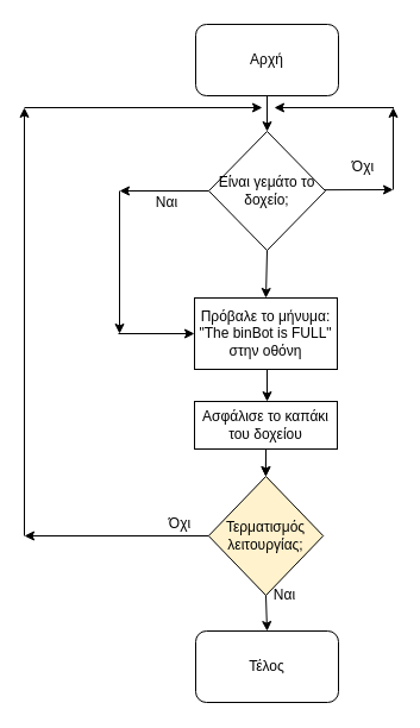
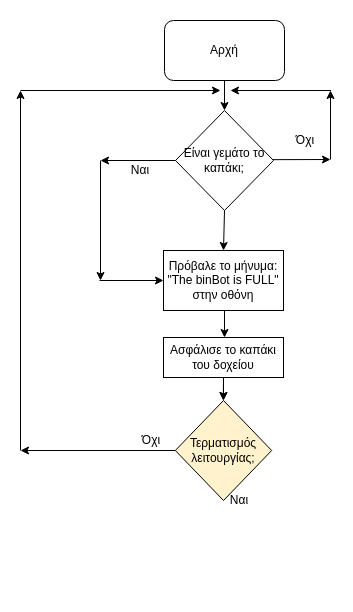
- <mxCell id="4" value="&lt;font style=&quot;font-size: 12px&quot;&gt;Είναι γεμάτο το δοχείο;&lt;/font&gt;" style="rhombus;whiteSpace=wrap;html=1;" parent="1" vertex="1"><mxGeometry x="175" y="110" width="98" height="100" as="geometry" /></mxCell>
+ <mxCell id="4" value="&lt;font style=&quot;font-size: 12px&quot;&gt;Είναι γεμάτο το καπάκι;&lt;/font&gt;" style="rhombus;whiteSpace=wrap;html=1;" parent="1" vertex="1"><mxGeometry x="175" y="110" width="98" height="100" as="geometry" /></mxCell>
- <mxCell id="23" value="" style="endArrow=classic;html=1;exitX=0.5;exitY=1;exitDx=0;exitDy=0;entryX=0.5;entryY=0;entryDx=0;entryDy=0;" parent="1" source="14" target="15" edge="1"><mxGeometry width="50" height="50" relative="1" as="geometry"><mxPoint x="233" y="380" as="sourcePoint" /><mxPoint x="233" y="410" as="targetPoint" /></mxGeometry></mxCell>
- <mxCell id="15" value="Τέλος" style="rounded=1;whiteSpace=wrap;html=1;" parent="1" vertex="1"><mxGeometry x="164" y="530" width="120" height="60" as="geometry" /></mxCell>
